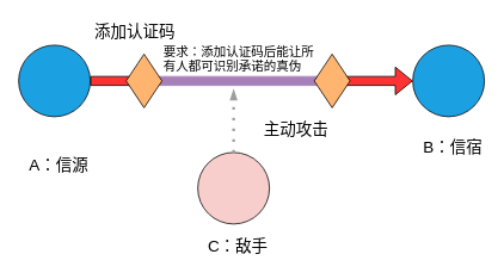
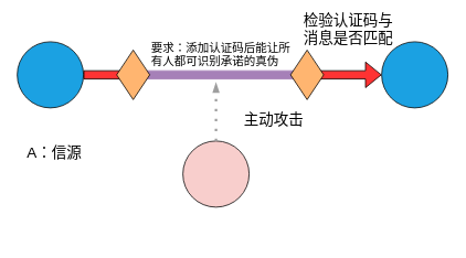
- <mxCell id="11" value="&lt;font style=&quot;font-size: 18px;&quot;&gt;添加认证码&lt;/font&gt;" style="text;html=1;strokeColor=none;fillColor=none;align=center;verticalAlign=middle;whiteSpace=wrap;rounded=0;" parent="1" vertex="1"><mxGeometry x="100" y="20" width="100" height="30" as="geometry" /></mxCell>
+ <mxCell id="12" value="&lt;font style=&quot;font-size: 18px;&quot;&gt;检验认证码与消息是否匹配&lt;/font&gt;" style="text;html=1;strokeColor=none;fillColor=none;align=center;verticalAlign=middle;whiteSpace=wrap;rounded=0;" parent="1" vertex="1"><mxGeometry x="360" y="20" width="120" height="30" as="geometry" /></mxCell>
- <mxCell id="7" value="&lt;font style=&quot;font-size: 18px;&quot;&gt;B：信宿&lt;/font&gt;" style="text;html=1;strokeColor=none;fillColor=none;align=center;verticalAlign=middle;whiteSpace=wrap;rounded=0;" parent="1" vertex="1"><mxGeometry x="470" y="150" width="70" height="30" as="geometry" /></mxCell>
- <mxCell id="8" value="&lt;font style=&quot;font-size: 18px;&quot;&gt;C：敌手&lt;/font&gt;" style="text;html=1;strokeColor=none;fillColor=none;align=center;verticalAlign=middle;whiteSpace=wrap;rounded=0;" parent="1" vertex="1"><mxGeometry x="230" y="260" width="70" height="30" as="geometry" /></mxCell>
